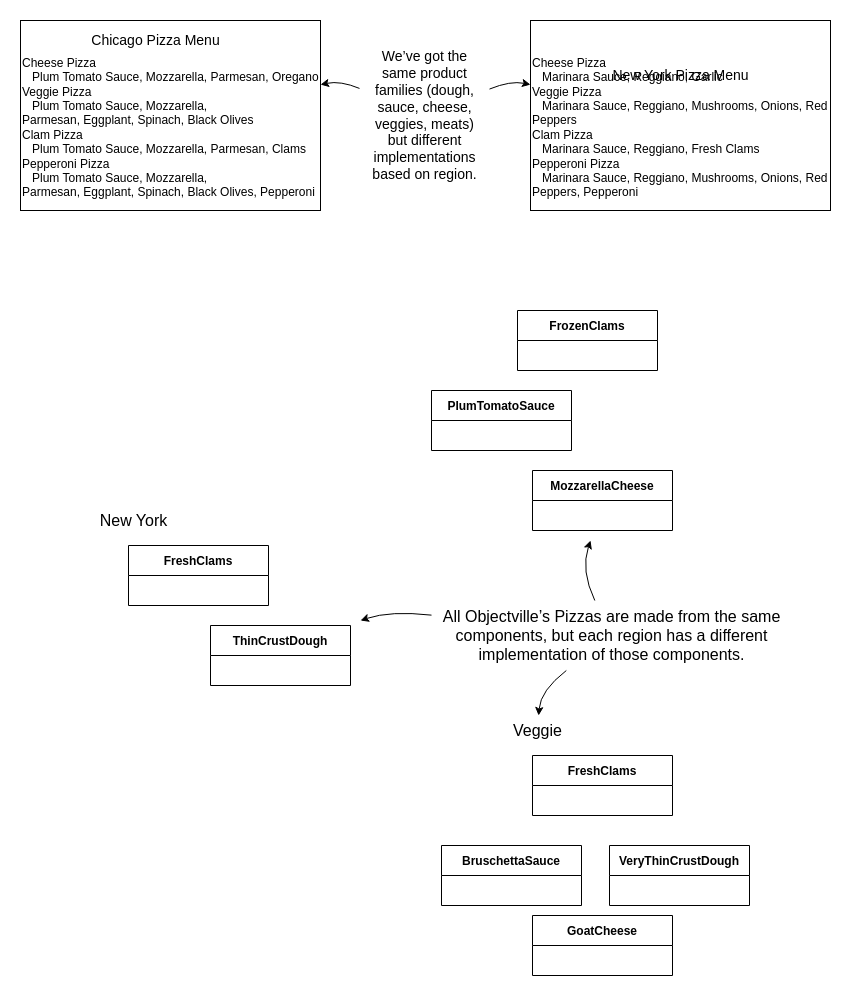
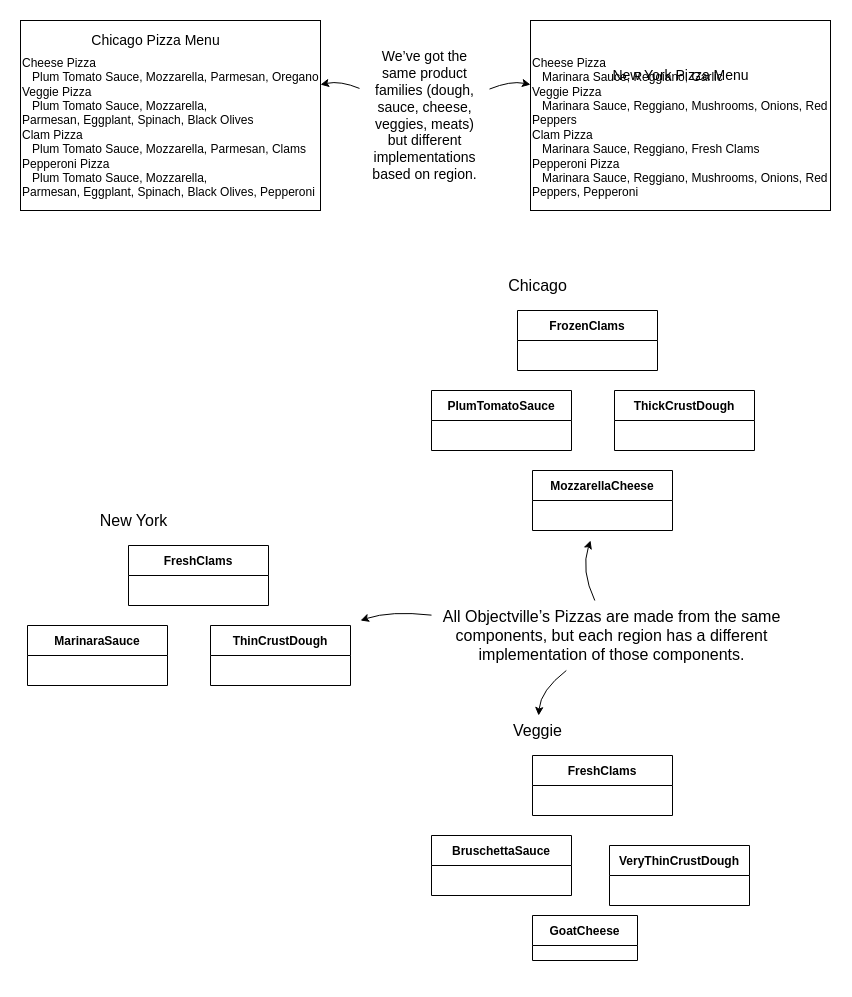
+ <mxCell id="17" value="Chicago" style="text;html=1;align=center;verticalAlign=middle;resizable=0;points=[];autosize=1;strokeColor=none;fillColor=none;fontSize=16;" parent="12" vertex="1"><mxGeometry x="66" width="80" height="30" as="geometry" /></mxCell>
+ <mxCell id="16" value="ThickCrustDough" style="swimlane;fontStyle=1;childLayout=stackLayout;horizontal=1;startSize=30;horizontalStack=0;resizeParent=1;resizeParentMax=0;resizeLast=0;collapsible=1;marginBottom=0;" parent="12" vertex="1"><mxGeometry x="183" y="120" width="140" height="60" as="geometry" /></mxCell>
+ <mxCell id="20" value="MarinaraSauce" style="swimlane;fontStyle=1;childLayout=stackLayout;horizontal=1;startSize=30;horizontalStack=0;resizeParent=1;resizeParentMax=0;resizeLast=0;collapsible=1;marginBottom=0;" parent="18" vertex="1"><mxGeometry y="120" width="140" height="60" as="geometry" /></mxCell>
- <mxCell id="25" value="BruschettaSauce" style="swimlane;fontStyle=1;childLayout=stackLayout;horizontal=1;startSize=30;horizontalStack=0;resizeParent=1;resizeParentMax=0;resizeLast=0;collapsible=1;marginBottom=0;" parent="23" vertex="1"><mxGeometry x="10" y="130" width="140" height="60" as="geometry" /></mxCell>
+ <mxCell id="25" value="BruschettaSauce" style="swimlane;fontStyle=1;childLayout=stackLayout;horizontal=1;startSize=30;horizontalStack=0;resizeParent=1;resizeParentMax=0;resizeLast=0;collapsible=1;marginBottom=0;" parent="23" vertex="1"><mxGeometry y="120" width="140" height="60" as="geometry" /></mxCell>
- <mxCell id="26" value="GoatCheese" style="swimlane;fontStyle=1;childLayout=stackLayout;horizontal=1;startSize=30;horizontalStack=0;resizeParent=1;resizeParentMax=0;resizeLast=0;collapsible=1;marginBottom=0;" parent="23" vertex="1"><mxGeometry x="101" y="200" width="140" height="60" as="geometry" /></mxCell>
+ <mxCell id="26" value="GoatCheese" style="swimlane;fontStyle=1;childLayout=stackLayout;horizontal=1;startSize=30;horizontalStack=0;resizeParent=1;resizeParentMax=0;resizeLast=0;collapsible=1;marginBottom=0;" parent="23" vertex="1"><mxGeometry x="101" y="200" width="105" height="45" as="geometry" /></mxCell>
